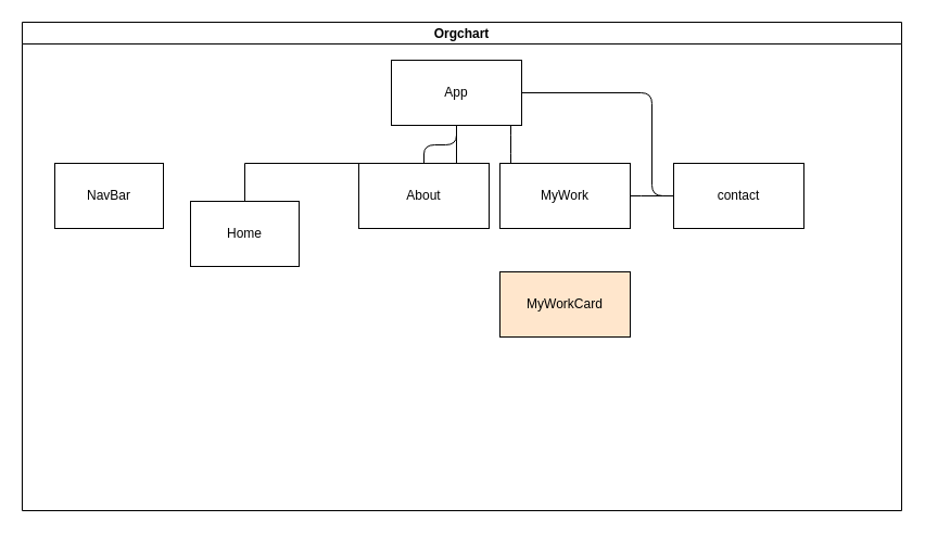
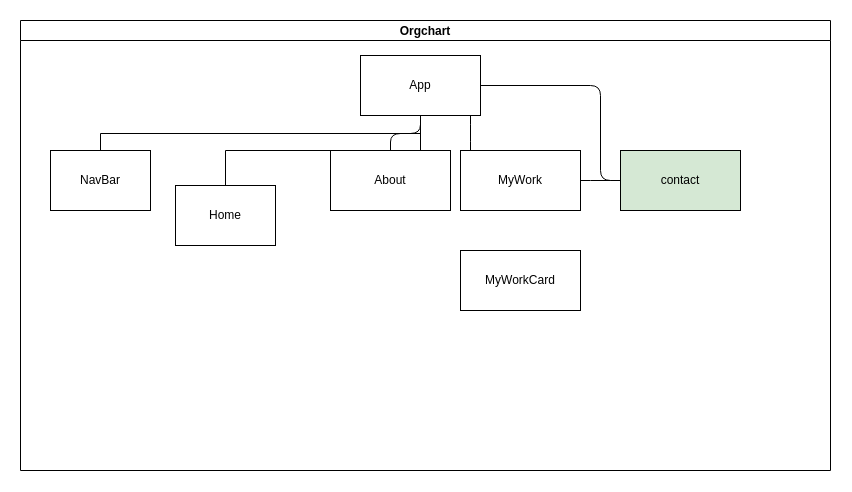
+ <mxCell id="3" value="" style="edgeStyle=elbowEdgeStyle;elbow=vertical;startArrow=none;endArrow=none;rounded=0;" parent="2" source="5" target="6" edge="1"><mxGeometry relative="1" as="geometry" /></mxCell>
- <mxCell id="13" value="contact" style="whiteSpace=wrap;html=1;align=center;treeFolding=1;treeMoving=1;newEdgeStyle={&quot;edgeStyle&quot;:&quot;elbowEdgeStyle&quot;,&quot;startArrow&quot;:&quot;none&quot;,&quot;endArrow&quot;:&quot;none&quot;};" parent="2" vertex="1"><mxGeometry x="600" y="130" width="120" height="60" as="geometry" /></mxCell>
+ <mxCell id="13" value="contact" style="whiteSpace=wrap;html=1;align=center;treeFolding=1;treeMoving=1;newEdgeStyle={&quot;edgeStyle&quot;:&quot;elbowEdgeStyle&quot;,&quot;startArrow&quot;:&quot;none&quot;,&quot;endArrow&quot;:&quot;none&quot;};fillColor=#d5e8d4;" parent="2" vertex="1"><mxGeometry x="600" y="130" width="120" height="60" as="geometry" /></mxCell>
- <mxCell id="15" value="MyWorkCard" style="whiteSpace=wrap;html=1;align=center;treeFolding=1;treeMoving=1;newEdgeStyle={&quot;edgeStyle&quot;:&quot;elbowEdgeStyle&quot;,&quot;startArrow&quot;:&quot;none&quot;,&quot;endArrow&quot;:&quot;none&quot;};fillColor=#ffe6cc;" vertex="1" parent="2"><mxGeometry x="440" y="230" width="120" height="60" as="geometry" /></mxCell>
+ <mxCell id="15" value="MyWorkCard" style="whiteSpace=wrap;html=1;align=center;treeFolding=1;treeMoving=1;newEdgeStyle={&quot;edgeStyle&quot;:&quot;elbowEdgeStyle&quot;,&quot;startArrow&quot;:&quot;none&quot;,&quot;endArrow&quot;:&quot;none&quot;};" vertex="1" parent="2"><mxGeometry x="440" y="230" width="120" height="60" as="geometry" /></mxCell>
